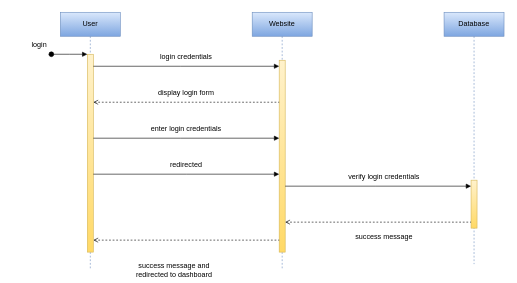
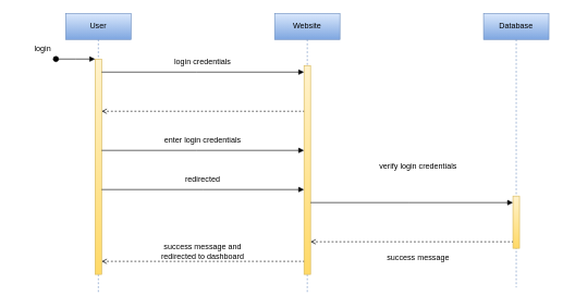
- <mxCell id="11" value="display login form" style="text;html=1;strokeColor=none;fillColor=none;align=center;verticalAlign=middle;whiteSpace=wrap;rounded=0;" vertex="1" parent="1"><mxGeometry x="230" y="140" width="160" height="30" as="geometry" /></mxCell>
- <mxCell id="14" value="verify login&amp;nbsp;credentials" style="text;html=1;strokeColor=none;fillColor=none;align=center;verticalAlign=middle;whiteSpace=wrap;rounded=0;" vertex="1" parent="1"><mxGeometry x="560" y="280" width="160" height="30" as="geometry" /></mxCell>
+ <mxCell id="14" value="verify login&amp;nbsp;credentials" style="text;html=1;strokeColor=none;fillColor=none;align=center;verticalAlign=middle;whiteSpace=wrap;rounded=0;" vertex="1" parent="1"><mxGeometry x="560" y="240" width="160" height="30" as="geometry" /></mxCell>
- <mxCell id="16" value="success message and redirected to dashboard" style="text;html=1;strokeColor=none;fillColor=none;align=center;verticalAlign=middle;whiteSpace=wrap;rounded=0;" vertex="1" parent="1"><mxGeometry x="210" y="435" width="160" height="30" as="geometry" /></mxCell>
+ <mxCell id="16" value="success message and redirected to dashboard" style="text;html=1;strokeColor=none;fillColor=none;align=center;verticalAlign=middle;whiteSpace=wrap;rounded=0;" vertex="1" parent="1"><mxGeometry x="230" y="370" width="160" height="30" as="geometry" /></mxCell>
